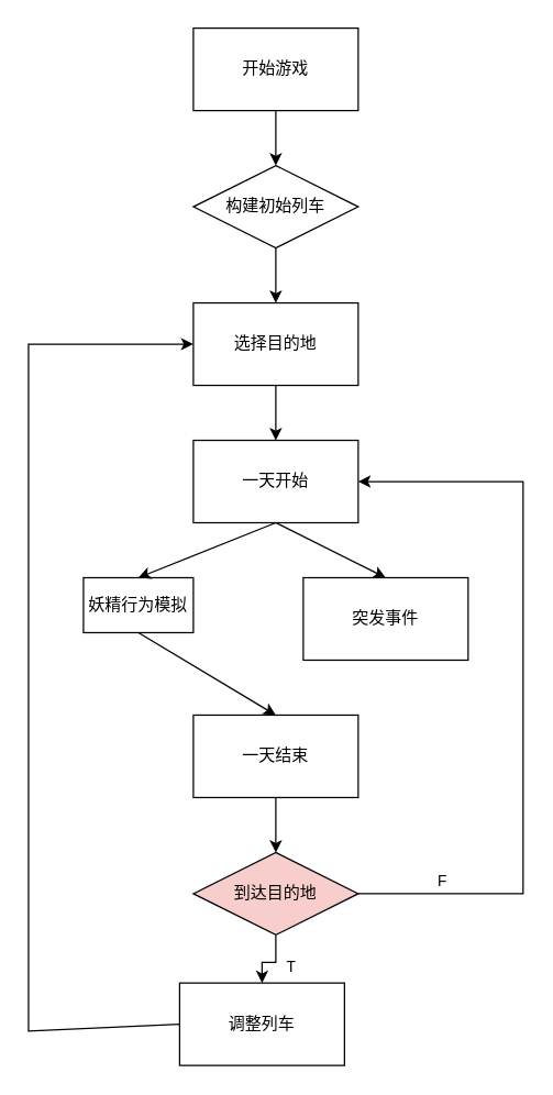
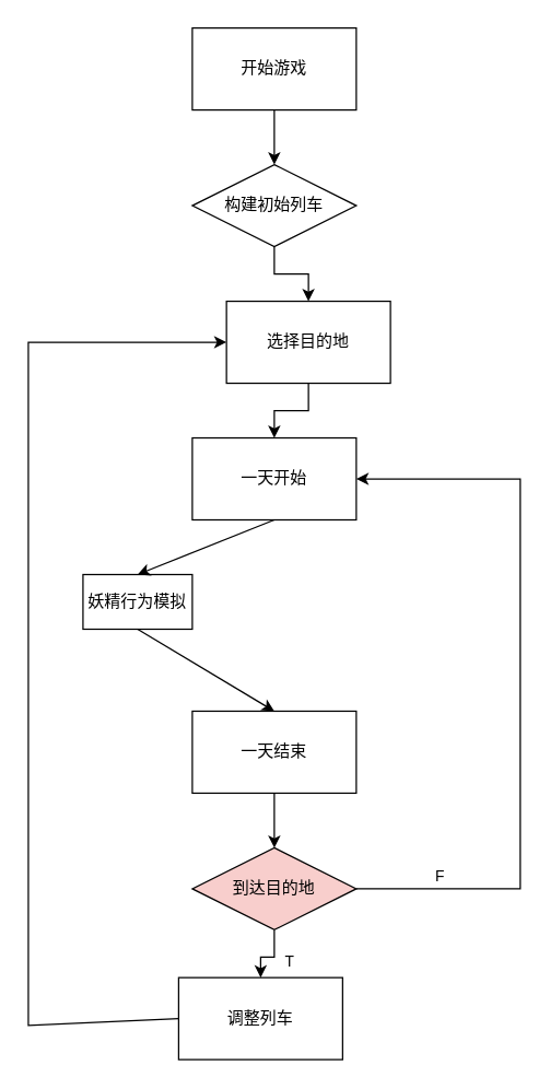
- <mxCell id="7" value="选择目的地" style="rounded=0;whiteSpace=wrap;html=1;" vertex="1" parent="1"><mxGeometry x="140" y="220" width="120" height="60" as="geometry" /></mxCell>
+ <mxCell id="7" value="选择目的地" style="rounded=0;whiteSpace=wrap;html=1;" vertex="1" parent="1"><mxGeometry x="165" y="220" width="120" height="60" as="geometry" /></mxCell>
- <mxCell id="13" value="" style="endArrow=classic;html=1;rounded=0;exitX=0.5;exitY=1;exitDx=0;exitDy=0;entryX=0.5;entryY=0;entryDx=0;entryDy=0;" edge="1" parent="1" source="8" target="14"><mxGeometry width="50" height="50" relative="1" as="geometry"><mxPoint x="320" y="420" as="sourcePoint" /><mxPoint x="280" y="410" as="targetPoint" /></mxGeometry></mxCell>
- <mxCell id="14" value="突发事件" style="rounded=0;whiteSpace=wrap;html=1;" vertex="1" parent="1"><mxGeometry x="220" y="420" width="120" height="60" as="geometry" /></mxCell>
